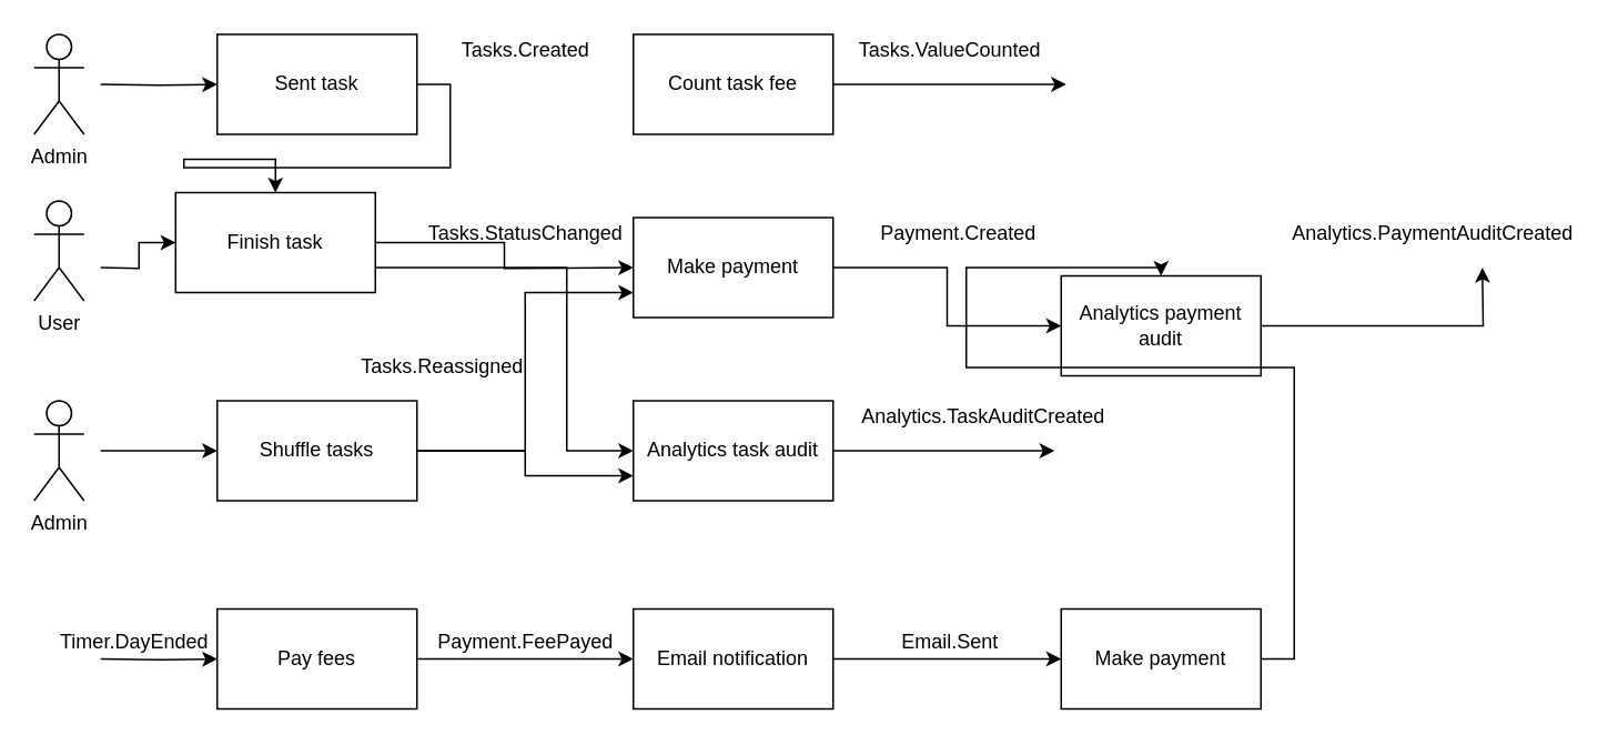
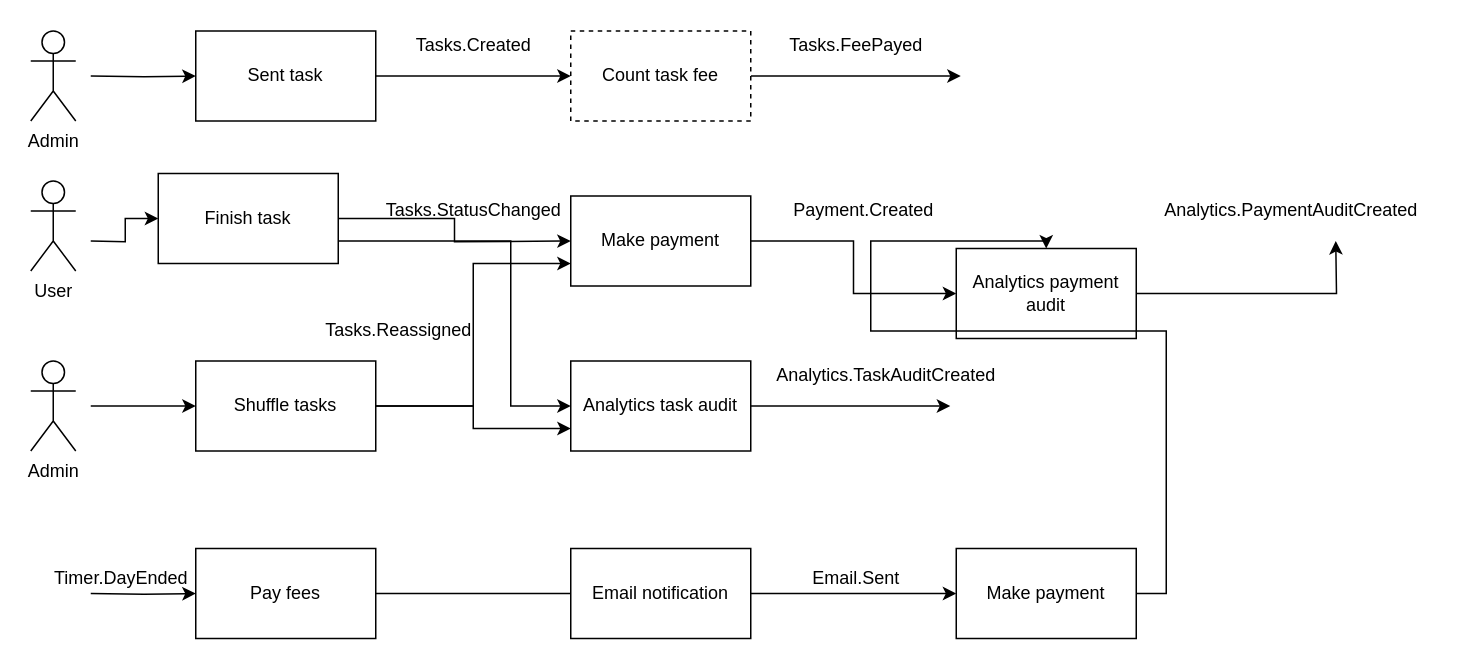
- <mxCell id="20" value="Tasks.ValueCounted" style="text;html=1;align=center;verticalAlign=middle;resizable=0;points=[];autosize=1;strokeColor=none;fillColor=none;" parent="1" vertex="1"><mxGeometry x="510" y="20" width="120" height="20" as="geometry" /></mxCell>
+ <mxCell id="20" value="Tasks.FeePayed" style="text;html=1;align=center;verticalAlign=middle;resizable=0;points=[];autosize=1;strokeColor=none;fillColor=none;" parent="1" vertex="1"><mxGeometry x="510" y="20" width="120" height="20" as="geometry" /></mxCell>
- <mxCell id="19" value="Count task fee" style="rounded=0;whiteSpace=wrap;html=1;" parent="1" vertex="1"><mxGeometry x="380" y="20" width="120" height="60" as="geometry" /></mxCell>
+ <mxCell id="19" value="Count task fee" style="rounded=0;whiteSpace=wrap;html=1;dashed=1;" parent="1" vertex="1"><mxGeometry x="380" y="20" width="120" height="60" as="geometry" /></mxCell>
- <mxCell id="2" style="edgeStyle=orthogonalEdgeStyle;rounded=0;orthogonalLoop=1;jettySize=auto;html=1;exitX=1;exitY=0.5;exitDx=0;exitDy=0;" parent="1" source="3" target="9" edge="1"><mxGeometry relative="1" as="geometry"><mxPoint x="330" y="50" as="targetPoint" /></mxGeometry></mxCell>
+ <mxCell id="2" style="edgeStyle=orthogonalEdgeStyle;rounded=0;orthogonalLoop=1;jettySize=auto;html=1;exitX=1;exitY=0.5;exitDx=0;exitDy=0;entryX=0;entryY=0.5;entryDx=0;entryDy=0;" parent="1" source="3" target="19" edge="1"><mxGeometry relative="1" as="geometry"><mxPoint x="330" y="50" as="targetPoint" /></mxGeometry></mxCell>
- <mxCell id="27" value="Payment.FeePayed" style="text;html=1;align=center;verticalAlign=middle;resizable=0;points=[];autosize=1;strokeColor=none;fillColor=none;" parent="1" vertex="1"><mxGeometry x="255" y="375" width="120" height="20" as="geometry" /></mxCell>
- <mxCell id="22" style="edgeStyle=orthogonalEdgeStyle;rounded=0;orthogonalLoop=1;jettySize=auto;html=1;exitX=1;exitY=0.5;exitDx=0;exitDy=0;entryX=0;entryY=0.5;entryDx=0;entryDy=0;" parent="1" source="23" target="26" edge="1"><mxGeometry relative="1" as="geometry" /></mxCell>
+ <mxCell id="22" style="edgeStyle=orthogonalEdgeStyle;rounded=0;orthogonalLoop=1;jettySize=auto;html=1;exitX=1;exitY=0.5;exitDx=0;exitDy=0;entryX=0;entryY=0.5;entryDx=0;entryDy=0;endArrow=none;" parent="1" source="23" target="26" edge="1"><mxGeometry relative="1" as="geometry" /></mxCell>
